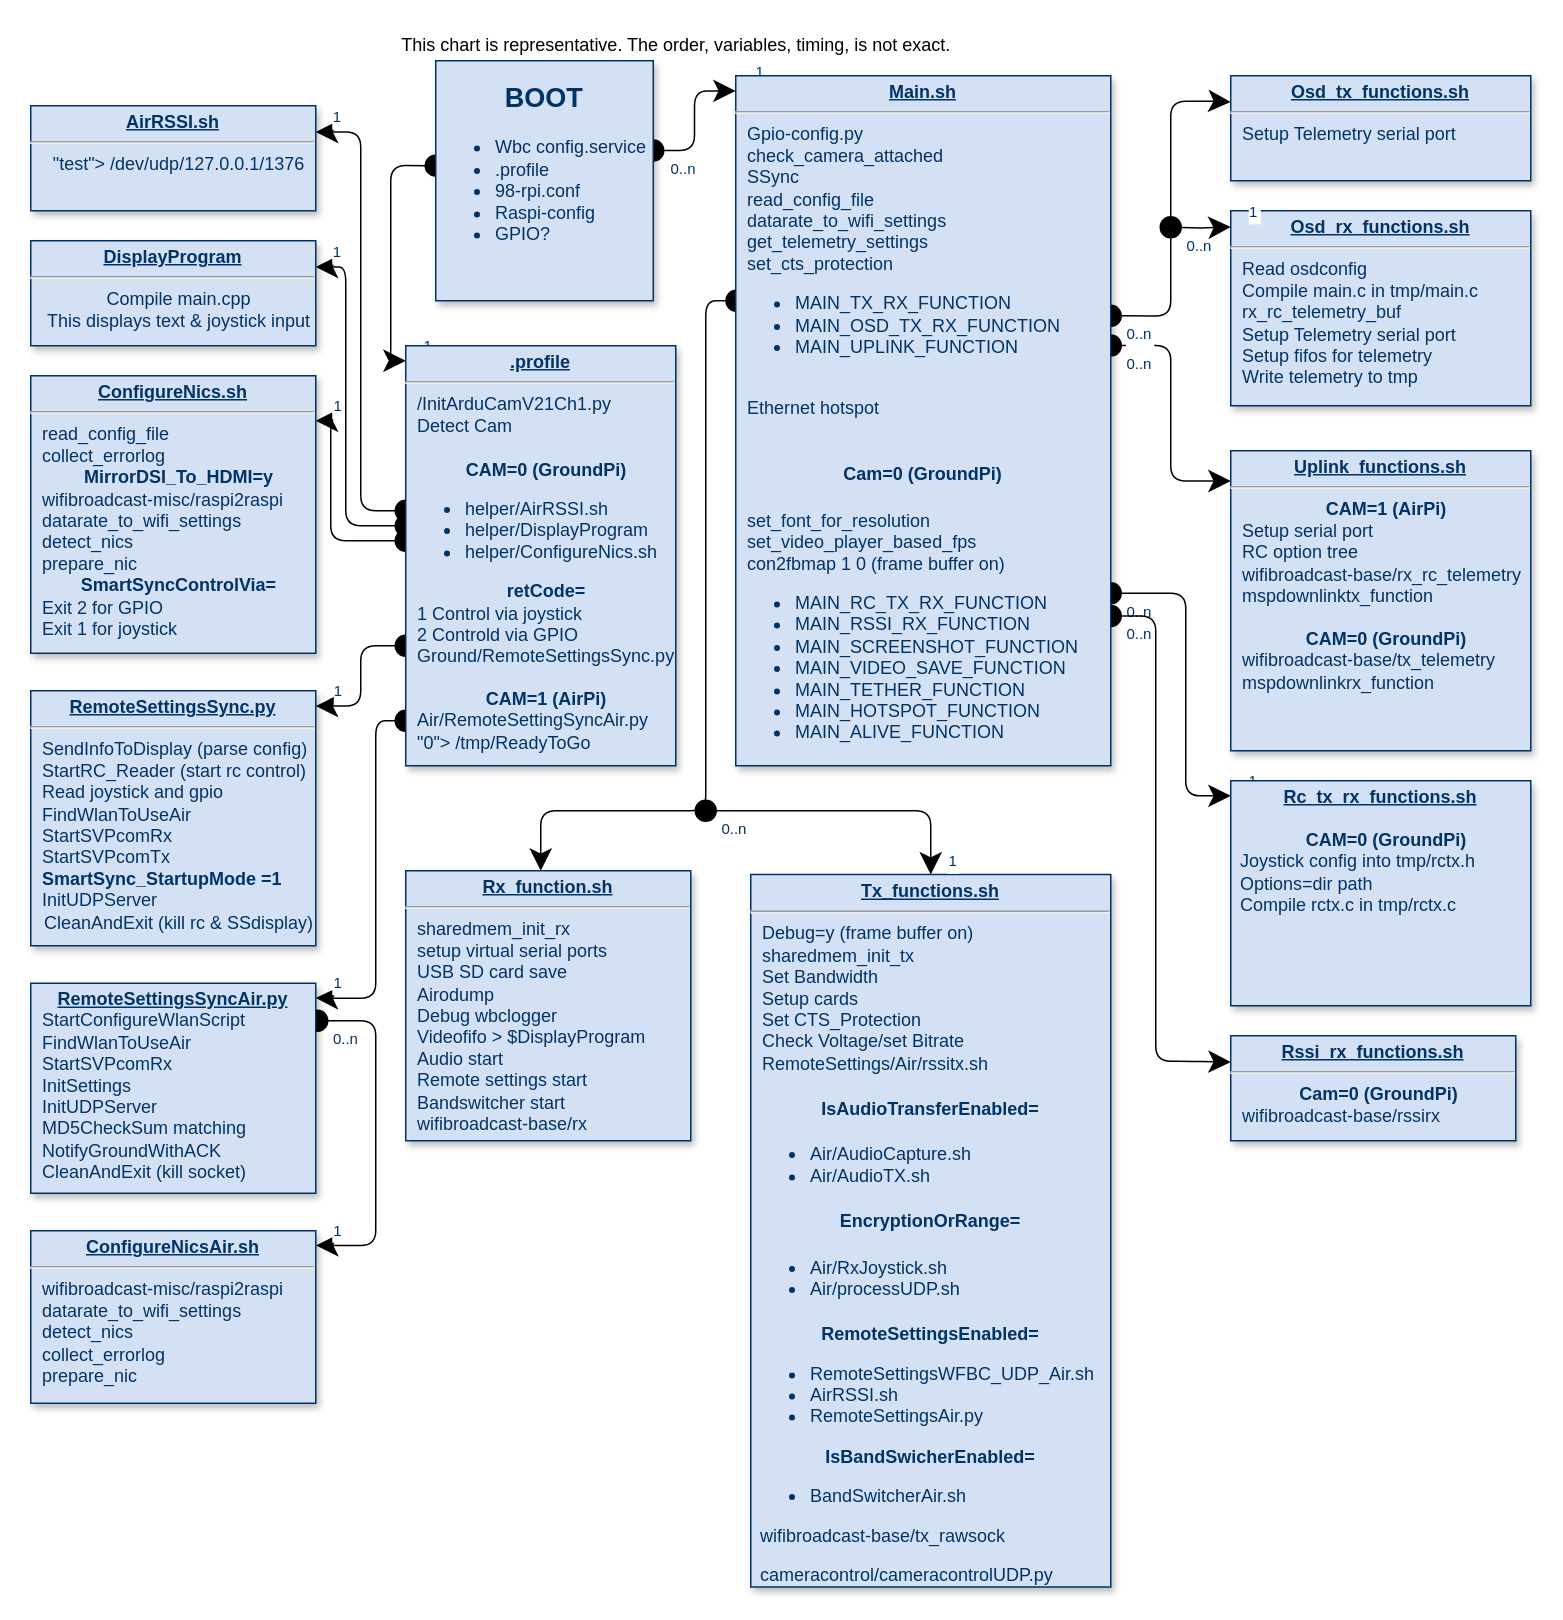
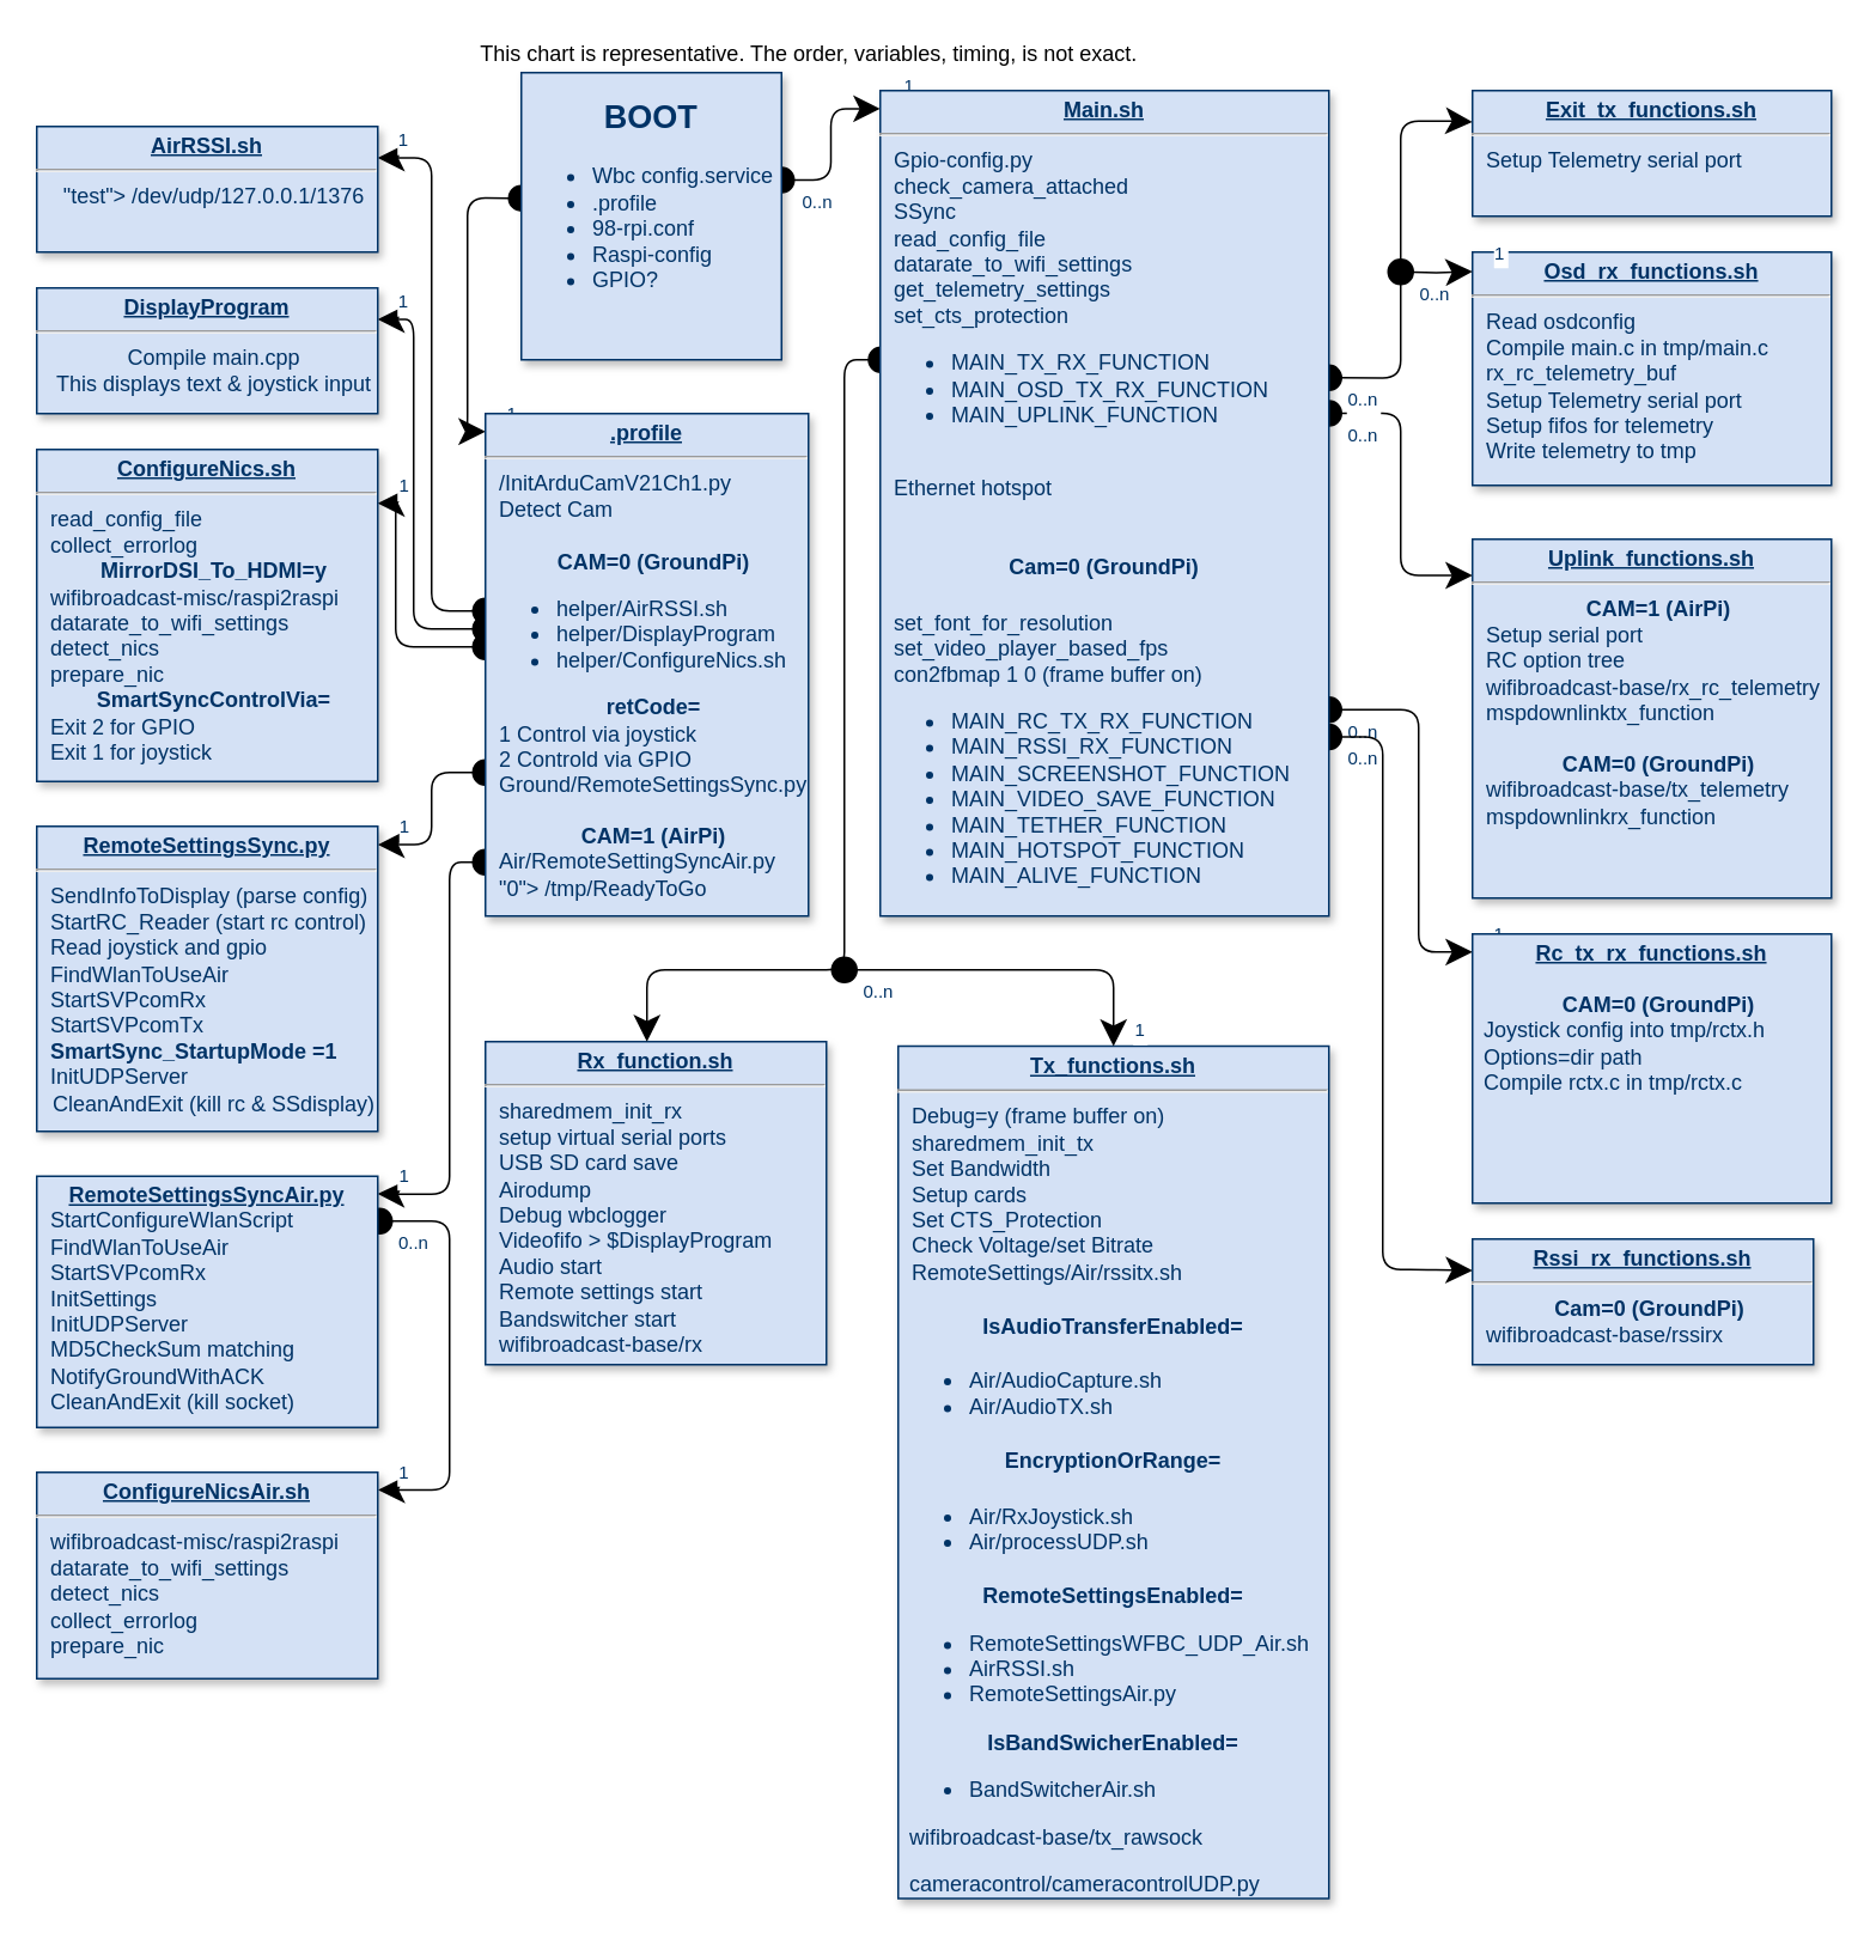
- <mxCell id="46" value="&lt;p style=&quot;margin: 0px ; margin-top: 4px ; text-align: center ; text-decoration: underline&quot;&gt;&lt;b&gt;Osd_tx_functions.sh&lt;/b&gt;&lt;/p&gt;&lt;hr&gt;&lt;p style=&quot;margin: 0px ; margin-left: 8px&quot;&gt;Setup Telemetry serial port&lt;/p&gt;&lt;p style=&quot;margin: 0px ; margin-left: 8px&quot;&gt;&lt;span&gt;&lt;br&gt;&lt;/span&gt;&lt;/p&gt;&lt;p style=&quot;margin: 0px ; margin-left: 8px&quot;&gt;&lt;span&gt;&lt;br&gt;&lt;/span&gt;&lt;/p&gt;&lt;br&gt;&lt;p&gt;&lt;br&gt;&lt;/p&gt;" style="verticalAlign=top;align=left;overflow=fill;fontSize=12;fontFamily=Helvetica;html=1;strokeColor=#003366;shadow=1;fillColor=#D4E1F5;fontColor=#003366" parent="1" vertex="1"><mxGeometry x="820" y="50" width="200" height="70" as="geometry" /></mxCell>
+ <mxCell id="46" value="&lt;p style=&quot;margin: 0px ; margin-top: 4px ; text-align: center ; text-decoration: underline&quot;&gt;&lt;b&gt;Exit_tx_functions.sh&lt;/b&gt;&lt;/p&gt;&lt;hr&gt;&lt;p style=&quot;margin: 0px ; margin-left: 8px&quot;&gt;Setup Telemetry serial port&lt;/p&gt;&lt;p style=&quot;margin: 0px ; margin-left: 8px&quot;&gt;&lt;span&gt;&lt;br&gt;&lt;/span&gt;&lt;/p&gt;&lt;p style=&quot;margin: 0px ; margin-left: 8px&quot;&gt;&lt;span&gt;&lt;br&gt;&lt;/span&gt;&lt;/p&gt;&lt;br&gt;&lt;p&gt;&lt;br&gt;&lt;/p&gt;" style="verticalAlign=top;align=left;overflow=fill;fontSize=12;fontFamily=Helvetica;html=1;strokeColor=#003366;shadow=1;fillColor=#D4E1F5;fontColor=#003366" parent="1" vertex="1"><mxGeometry x="820" y="50" width="200" height="70" as="geometry" /></mxCell>
